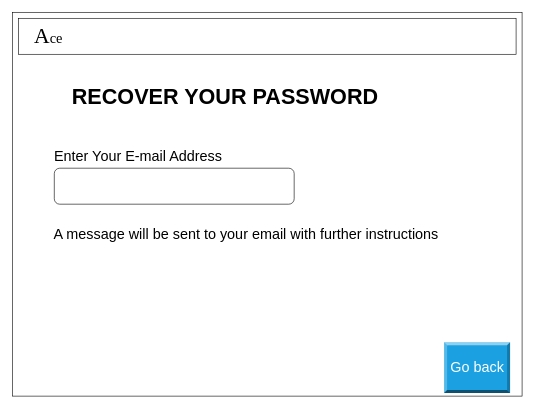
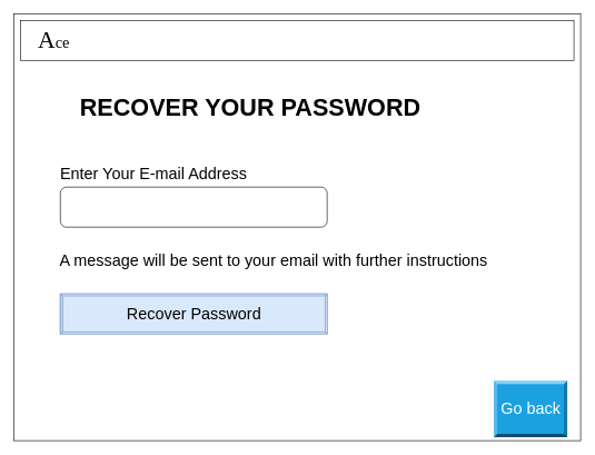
+ <mxCell id="7" value="&lt;span style=&quot;font-size: 24px&quot;&gt;Recover Password&lt;/span&gt;" style="labelPosition=center;verticalLabelPosition=middle;align=center;html=1;shape=mxgraph.basic.button;dx=3;fillColor=#dae8fc;strokeColor=#6c8ebf;" parent="1" vertex="1"><mxGeometry x="90" y="440" width="400" height="60" as="geometry" /></mxCell>
